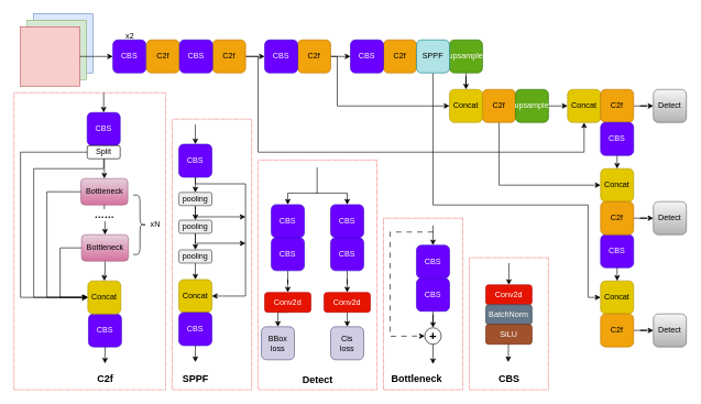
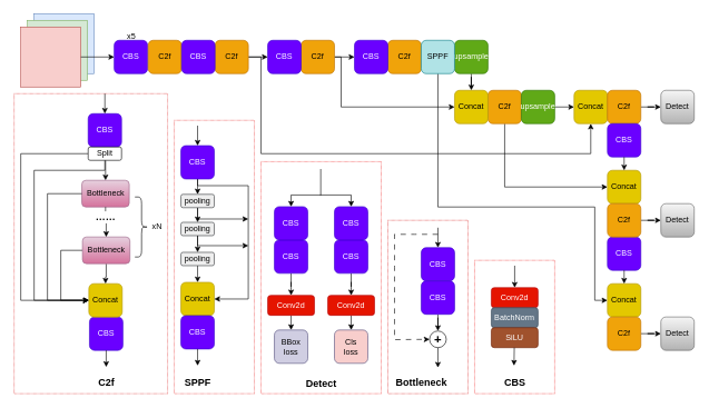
- <mxCell id="13" value="x2" style="text;strokeColor=none;align=center;fillColor=none;html=1;verticalAlign=middle;whiteSpace=wrap;rounded=0;" parent="1" vertex="1"><mxGeometry x="166" y="40" width="60" height="30" as="geometry" /></mxCell>
+ <mxCell id="13" value="x5" style="text;strokeColor=none;align=center;fillColor=none;html=1;verticalAlign=middle;whiteSpace=wrap;rounded=0;" parent="1" vertex="1"><mxGeometry x="166" y="40" width="60" height="30" as="geometry" /></mxCell>
- <mxCell id="115" value="BBox&lt;br&gt;loss" style="rounded=1;whiteSpace=wrap;html=1;fillColor=#d0cee2;strokeColor=#56517e;" parent="1" vertex="1"><mxGeometry x="395" y="494.5" width="50" height="50" as="geometry" /></mxCell>
+ <mxCell id="115" value="BBox&lt;br&gt;loss" style="rounded=1;whiteSpace=wrap;html=1;fillColor=#d0cee2;strokeColor=#56517e;" parent="1" vertex="1"><mxGeometry x="410" y="494.5" width="50" height="50" as="geometry" /></mxCell>
- <mxCell id="116" value="Cls&lt;br&gt;loss" style="rounded=1;whiteSpace=wrap;html=1;fillColor=#d0cee2;strokeColor=#56517e;" parent="1" vertex="1"><mxGeometry x="500" y="494.5" width="50" height="50" as="geometry" /></mxCell>
+ <mxCell id="116" value="Cls&lt;br&gt;loss" style="rounded=1;whiteSpace=wrap;html=1;fillColor=#f8cecc;strokeColor=#56517e;" parent="1" vertex="1"><mxGeometry x="500" y="494.5" width="50" height="50" as="geometry" /></mxCell>
